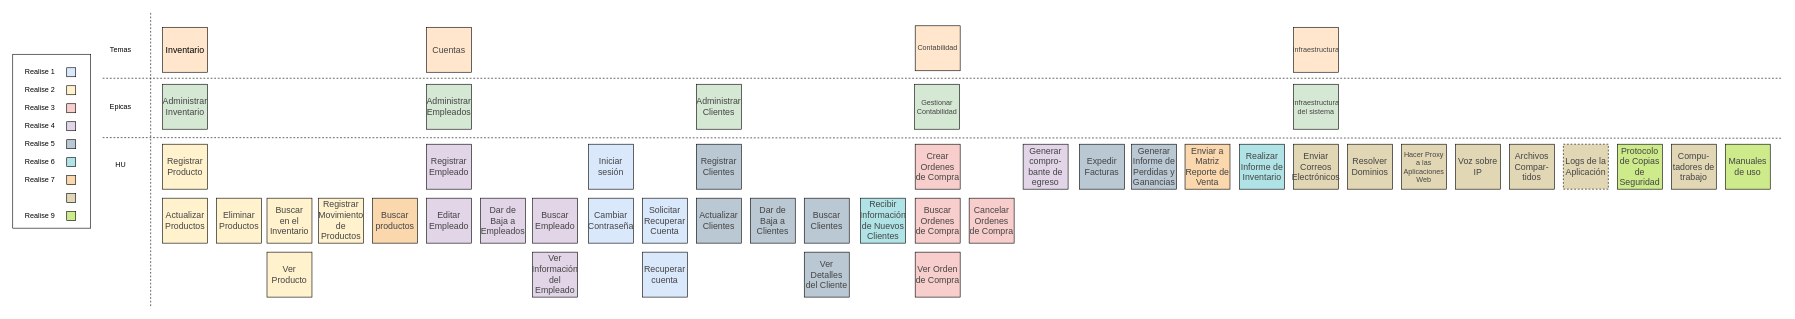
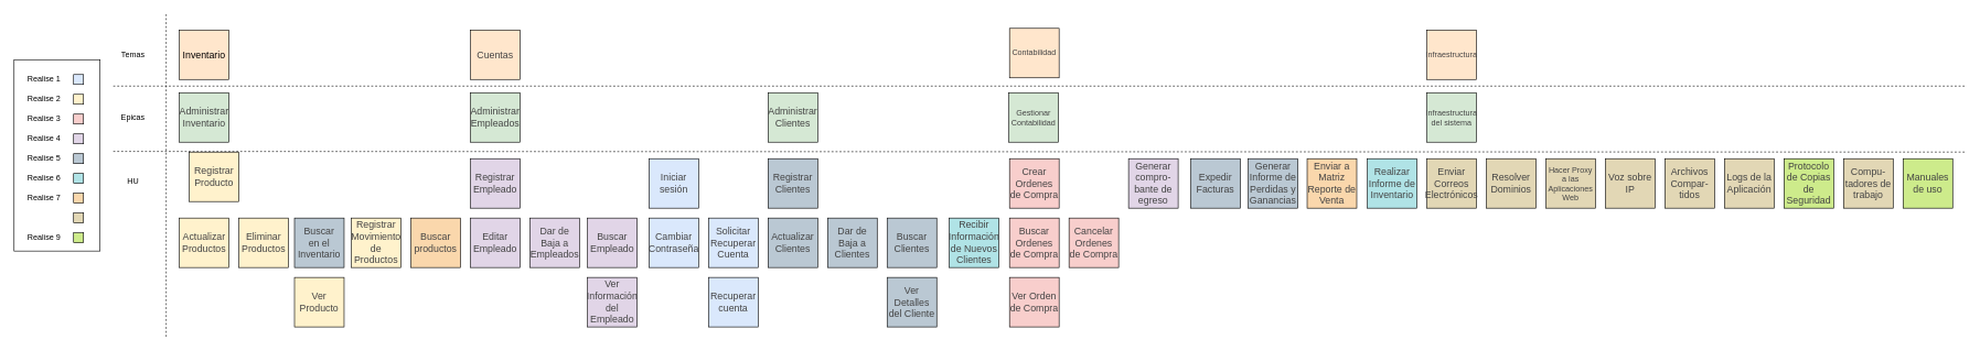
- <mxCell id="13" value="&lt;span style=&quot;color: rgb(68, 68, 68); font-family: calibri, sans-serif, &amp;quot;mongolian baiti&amp;quot;, &amp;quot;microsoft yi baiti&amp;quot;, &amp;quot;javanese text&amp;quot;, &amp;quot;yu gothic&amp;quot;; font-size: 14.667px; text-align: left;&quot;&gt;Registrar Producto&lt;/span&gt;" style="rounded=0;whiteSpace=wrap;html=1;align=center;labelPosition=center;verticalLabelPosition=middle;verticalAlign=middle;labelBackgroundColor=none;fillColor=#fff2cc;strokeColor=default;" parent="1" vertex="1"><mxGeometry x="270" y="240" width="75" height="75" as="geometry" /></mxCell>
+ <mxCell id="13" value="&lt;span style=&quot;color: rgb(68, 68, 68); font-family: calibri, sans-serif, &amp;quot;mongolian baiti&amp;quot;, &amp;quot;microsoft yi baiti&amp;quot;, &amp;quot;javanese text&amp;quot;, &amp;quot;yu gothic&amp;quot;; font-size: 14.667px; text-align: left;&quot;&gt;Registrar Producto&lt;/span&gt;" style="rounded=0;whiteSpace=wrap;html=1;align=center;labelPosition=center;verticalLabelPosition=middle;verticalAlign=middle;labelBackgroundColor=none;fillColor=#fff2cc;strokeColor=default;" parent="1" vertex="1"><mxGeometry x="285" y="230" width="75" height="75" as="geometry" /></mxCell>
- <mxCell id="44" value="&lt;span style=&quot;color: rgb(68, 68, 68); font-family: calibri, sans-serif, &amp;quot;mongolian baiti&amp;quot;, &amp;quot;microsoft yi baiti&amp;quot;, &amp;quot;javanese text&amp;quot;, &amp;quot;yu gothic&amp;quot;; font-size: 14.667px; text-align: left;&quot;&gt;Logs de la A&lt;/span&gt;&lt;font color=&quot;#444444&quot; face=&quot;Calibri, sans-serif, Mongolian Baiti, Microsoft Yi Baiti, Javanese Text, Yu Gothic&quot;&gt;&lt;span style=&quot;font-size: 14.667px&quot;&gt;plicación&lt;/span&gt;&lt;/font&gt;" style="rounded=0;whiteSpace=wrap;html=1;align=center;labelPosition=center;verticalLabelPosition=middle;verticalAlign=middle;labelBackgroundColor=none;fillColor=#E2D7B5;dashed=1;" parent="1" vertex="1"><mxGeometry x="2606" y="240" width="75" height="75" as="geometry" /></mxCell>
+ <mxCell id="44" value="&lt;span style=&quot;color: rgb(68, 68, 68); font-family: calibri, sans-serif, &amp;quot;mongolian baiti&amp;quot;, &amp;quot;microsoft yi baiti&amp;quot;, &amp;quot;javanese text&amp;quot;, &amp;quot;yu gothic&amp;quot;; font-size: 14.667px; text-align: left;&quot;&gt;Logs de la A&lt;/span&gt;&lt;font color=&quot;#444444&quot; face=&quot;Calibri, sans-serif, Mongolian Baiti, Microsoft Yi Baiti, Javanese Text, Yu Gothic&quot;&gt;&lt;span style=&quot;font-size: 14.667px&quot;&gt;plicación&lt;/span&gt;&lt;/font&gt;" style="rounded=0;whiteSpace=wrap;html=1;align=center;labelPosition=center;verticalLabelPosition=middle;verticalAlign=middle;labelBackgroundColor=none;fillColor=#E2D7B5;" parent="1" vertex="1"><mxGeometry x="2606" y="240" width="75" height="75" as="geometry" /></mxCell>
- <mxCell id="14" value="&lt;span style=&quot;color: rgb(68, 68, 68); font-family: calibri, sans-serif, &amp;quot;mongolian baiti&amp;quot;, &amp;quot;microsoft yi baiti&amp;quot;, &amp;quot;javanese text&amp;quot;, &amp;quot;yu gothic&amp;quot;; font-size: 14.667px; text-align: left;&quot;&gt;Buscar &lt;br&gt;en el Inventario&lt;/span&gt;" style="rounded=0;whiteSpace=wrap;html=1;align=center;labelPosition=center;verticalLabelPosition=middle;verticalAlign=middle;labelBackgroundColor=none;fillColor=#fff2cc;strokeColor=default;" parent="1" vertex="1"><mxGeometry x="444" y="330" width="75" height="75" as="geometry" /></mxCell>
+ <mxCell id="14" value="&lt;span style=&quot;color: rgb(68, 68, 68); font-family: calibri, sans-serif, &amp;quot;mongolian baiti&amp;quot;, &amp;quot;microsoft yi baiti&amp;quot;, &amp;quot;javanese text&amp;quot;, &amp;quot;yu gothic&amp;quot;; font-size: 14.667px; text-align: left;&quot;&gt;Buscar &lt;br&gt;en el Inventario&lt;/span&gt;" style="rounded=0;whiteSpace=wrap;html=1;align=center;labelPosition=center;verticalLabelPosition=middle;verticalAlign=middle;labelBackgroundColor=none;fillColor=#bac8d3;strokeColor=default;" parent="1" vertex="1"><mxGeometry x="444" y="330" width="75" height="75" as="geometry" /></mxCell>
